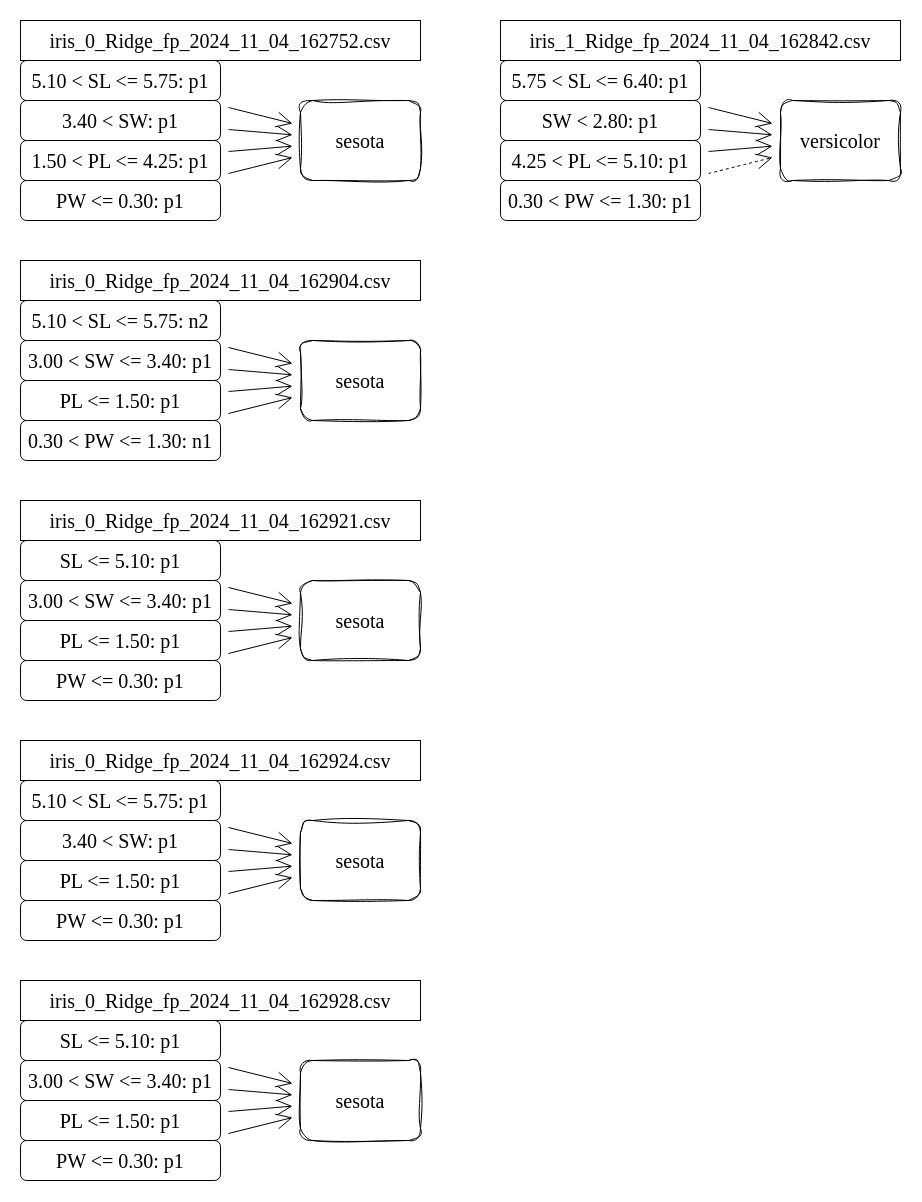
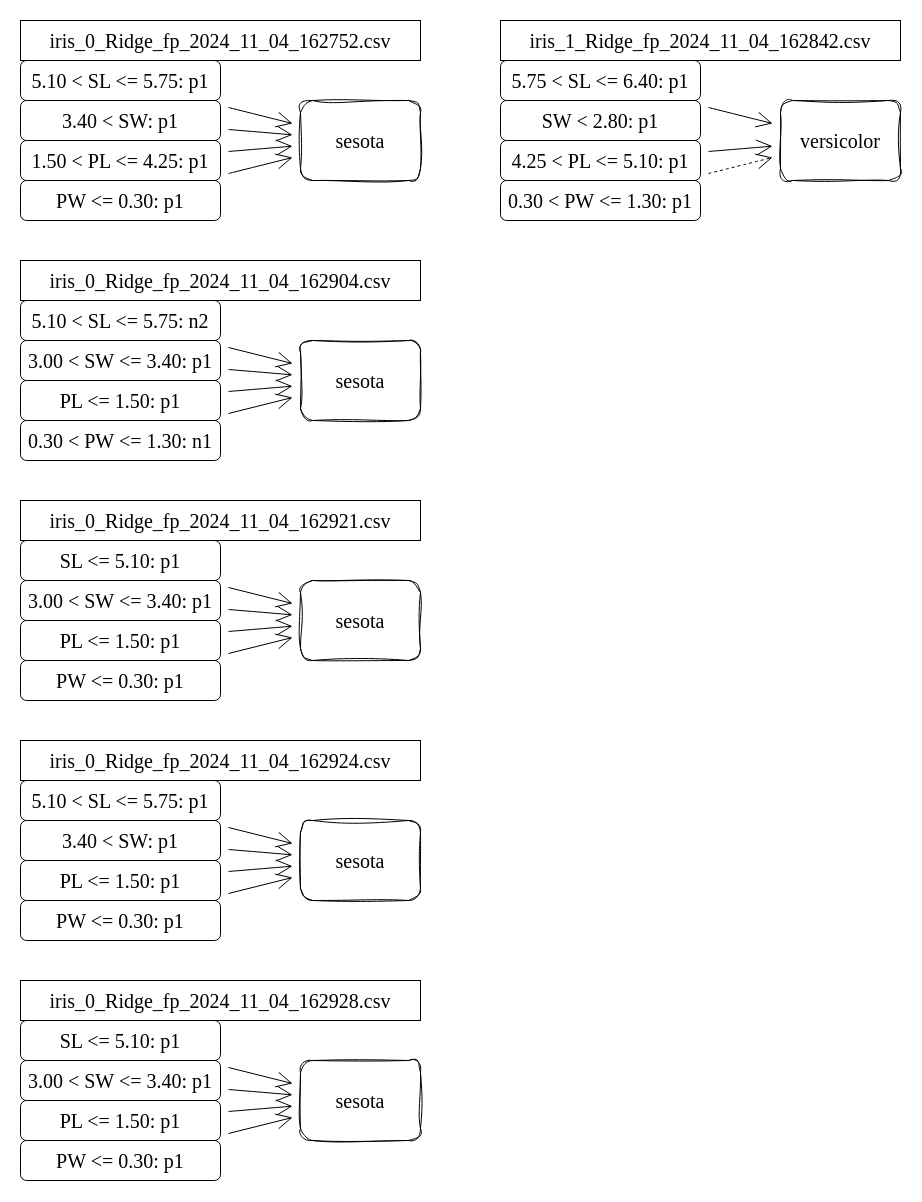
- <mxCell id="54" style="edgeStyle=none;curved=1;rounded=0;orthogonalLoop=1;jettySize=auto;html=1;fontFamily=Architects Daughter;fontSource=https%3A%2F%2Ffonts.googleapis.com%2Fcss%3Ffamily%3DArchitects%2BDaughter;fontSize=16;startSize=14;endArrow=open;endSize=14;sourcePerimeterSpacing=8;targetPerimeterSpacing=8;" edge="1" source="55" target="56" parent="1"><mxGeometry relative="1" as="geometry" /></mxCell>
